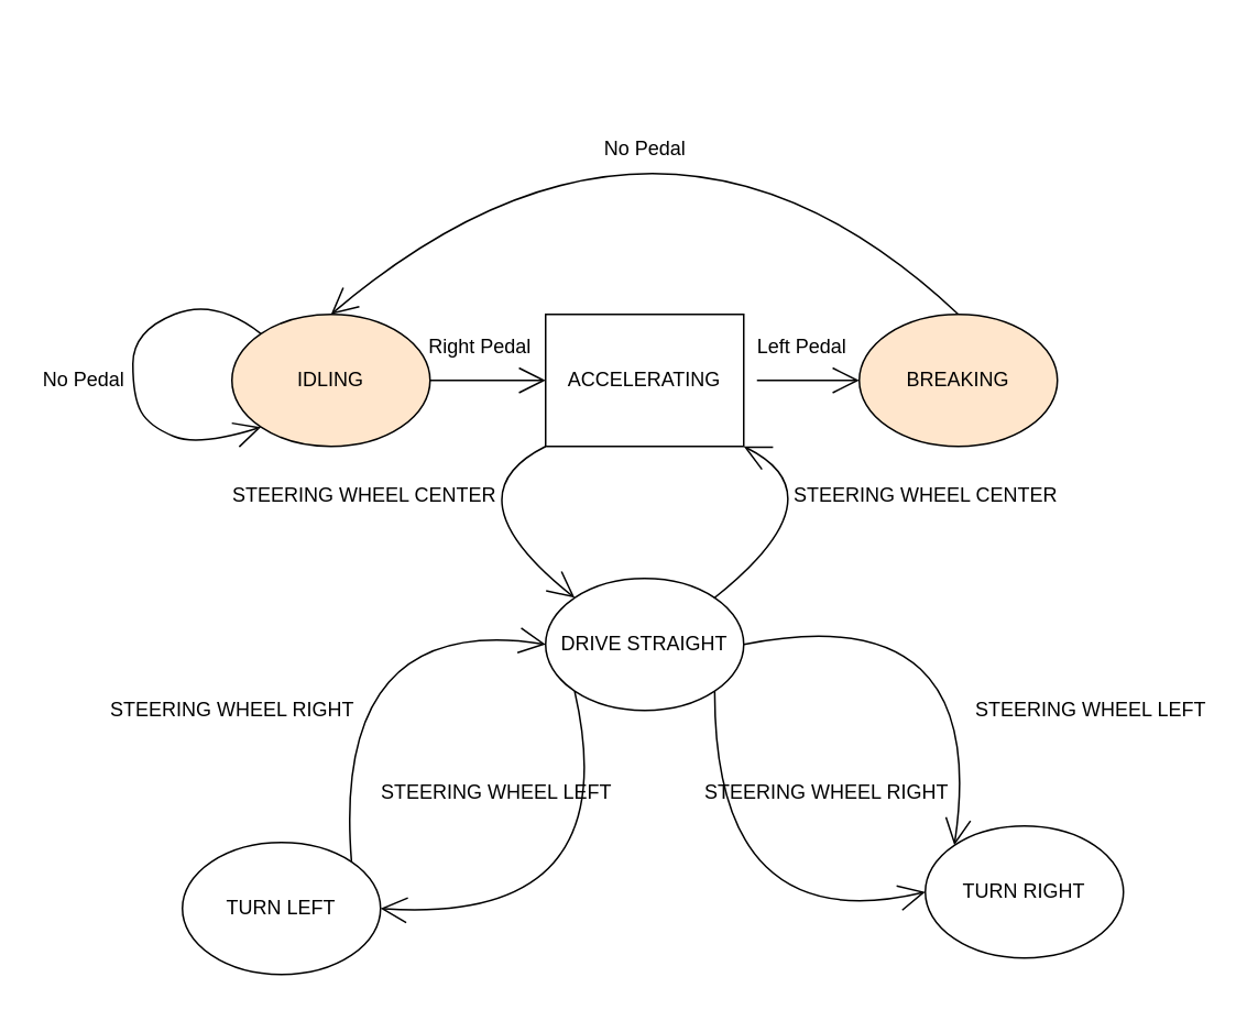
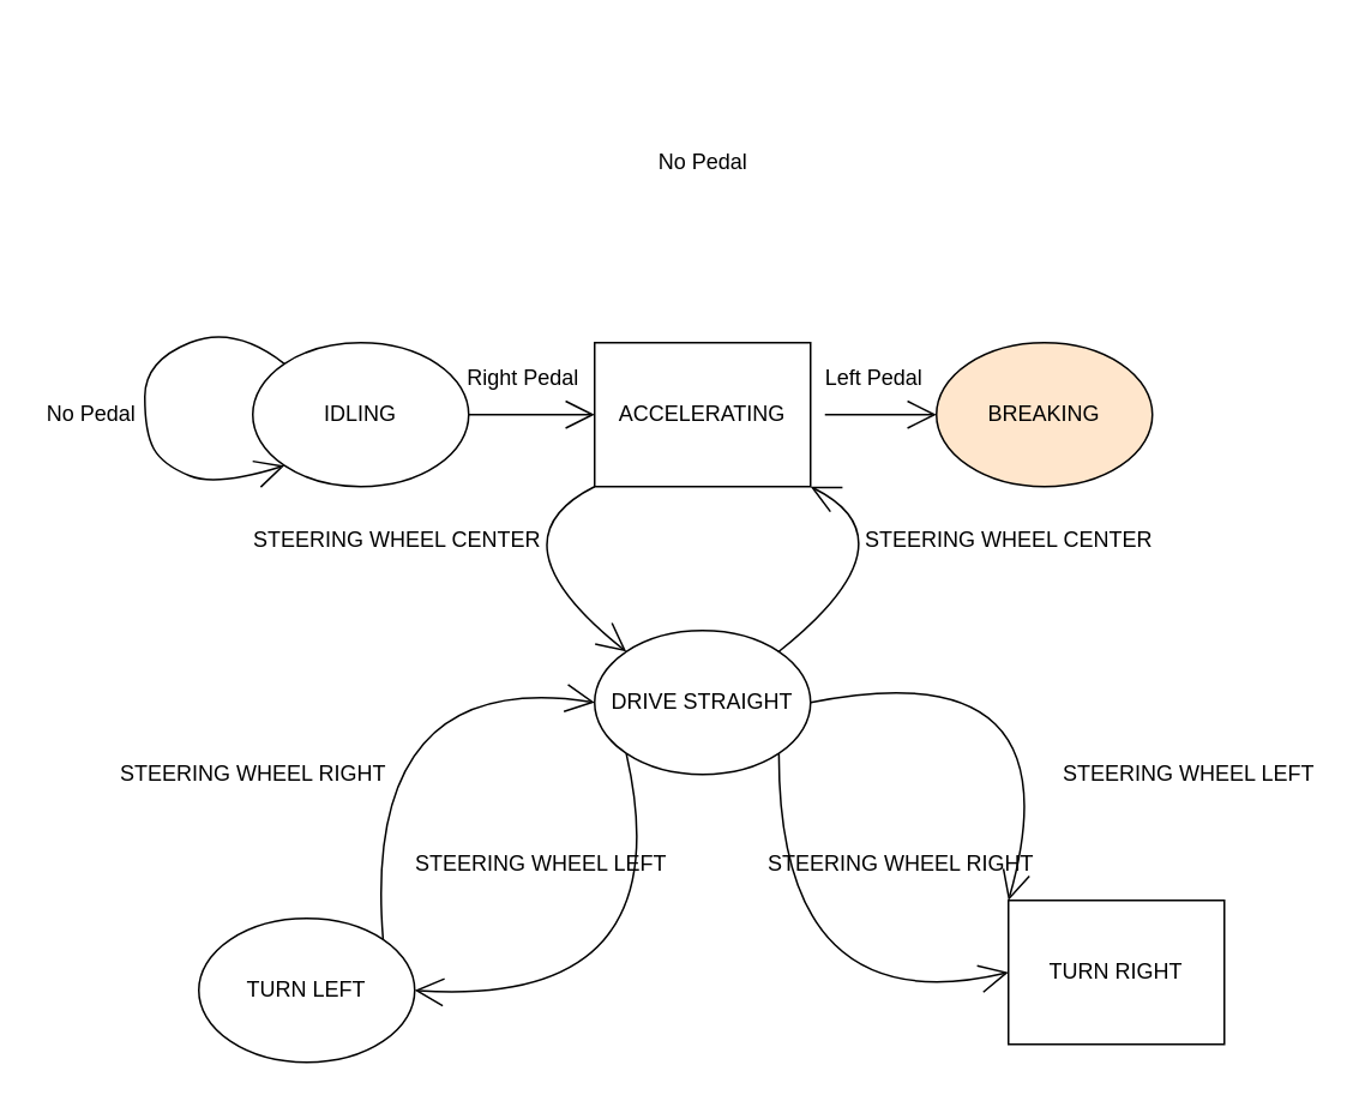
- <mxCell id="7" style="edgeStyle=none;orthogonalLoop=1;jettySize=auto;html=1;endArrow=open;startSize=14;endSize=14;sourcePerimeterSpacing=8;targetPerimeterSpacing=8;curved=1;entryX=0.5;entryY=0;entryDx=0;entryDy=0;exitX=0.5;exitY=0;exitDx=0;exitDy=0;" edge="1" parent="1" source="8" target="3"><mxGeometry relative="1" as="geometry"><mxPoint x="580" y="130" as="targetPoint" /><Array as="points"><mxPoint x="400" y="20" /></Array></mxGeometry></mxCell>
- <mxCell id="3" value="IDLING" style="ellipse;whiteSpace=wrap;html=1;hachureGap=4;pointerEvents=0;fillColor=#ffe6cc;" vertex="1" parent="1"><mxGeometry x="140" y="190" width="120" height="80" as="geometry" /></mxCell>
+ <mxCell id="3" value="IDLING" style="ellipse;whiteSpace=wrap;html=1;hachureGap=4;pointerEvents=0;" vertex="1" parent="1"><mxGeometry x="140" y="190" width="120" height="80" as="geometry" /></mxCell>
- <mxCell id="23" value="TURN RIGHT" style="ellipse;whiteSpace=wrap;html=1;hachureGap=4;pointerEvents=0;" vertex="1" parent="1"><mxGeometry x="560" y="500" width="120" height="80" as="geometry" /></mxCell>
+ <mxCell id="23" value="TURN RIGHT" style="whiteSpace=wrap;html=1;hachureGap=4;pointerEvents=0;rounded=0;" vertex="1" parent="1"><mxGeometry x="560" y="500" width="120" height="80" as="geometry" /></mxCell>
